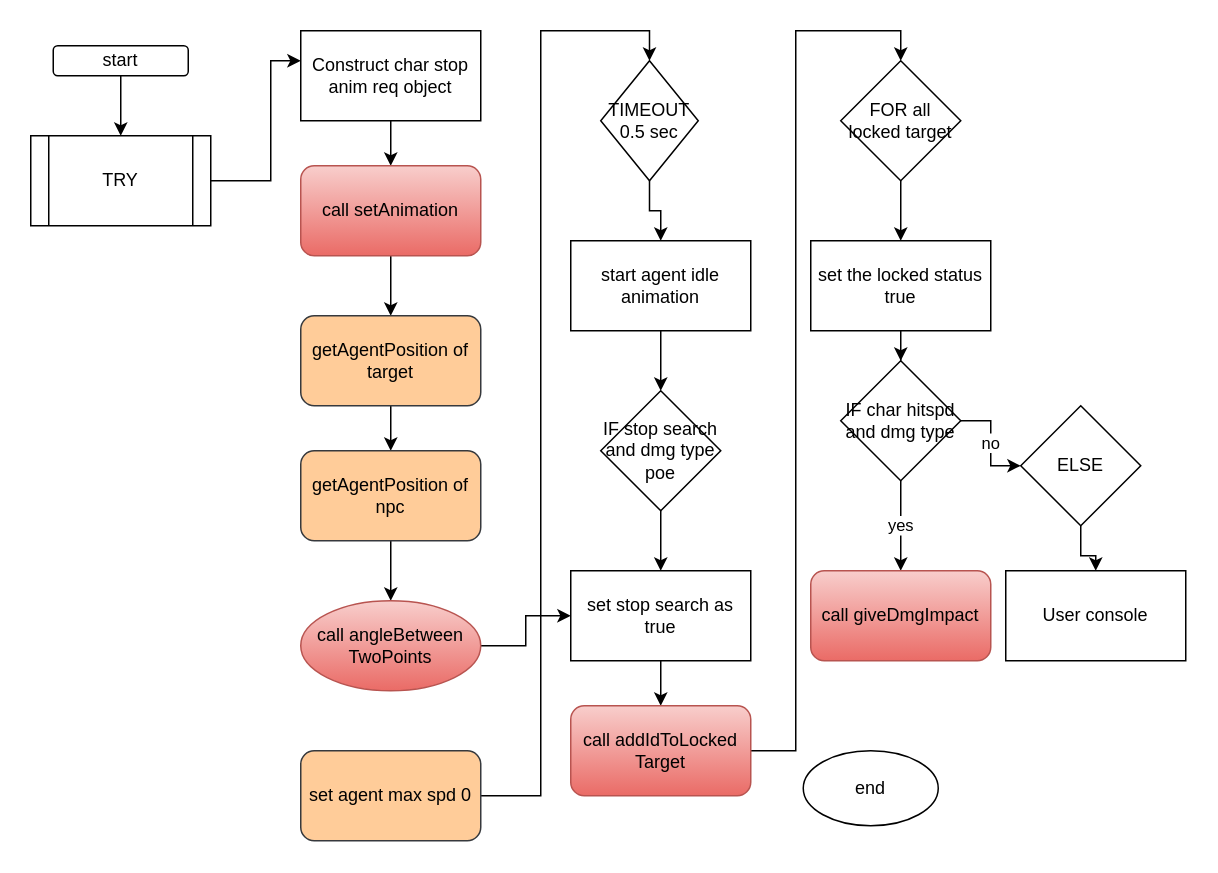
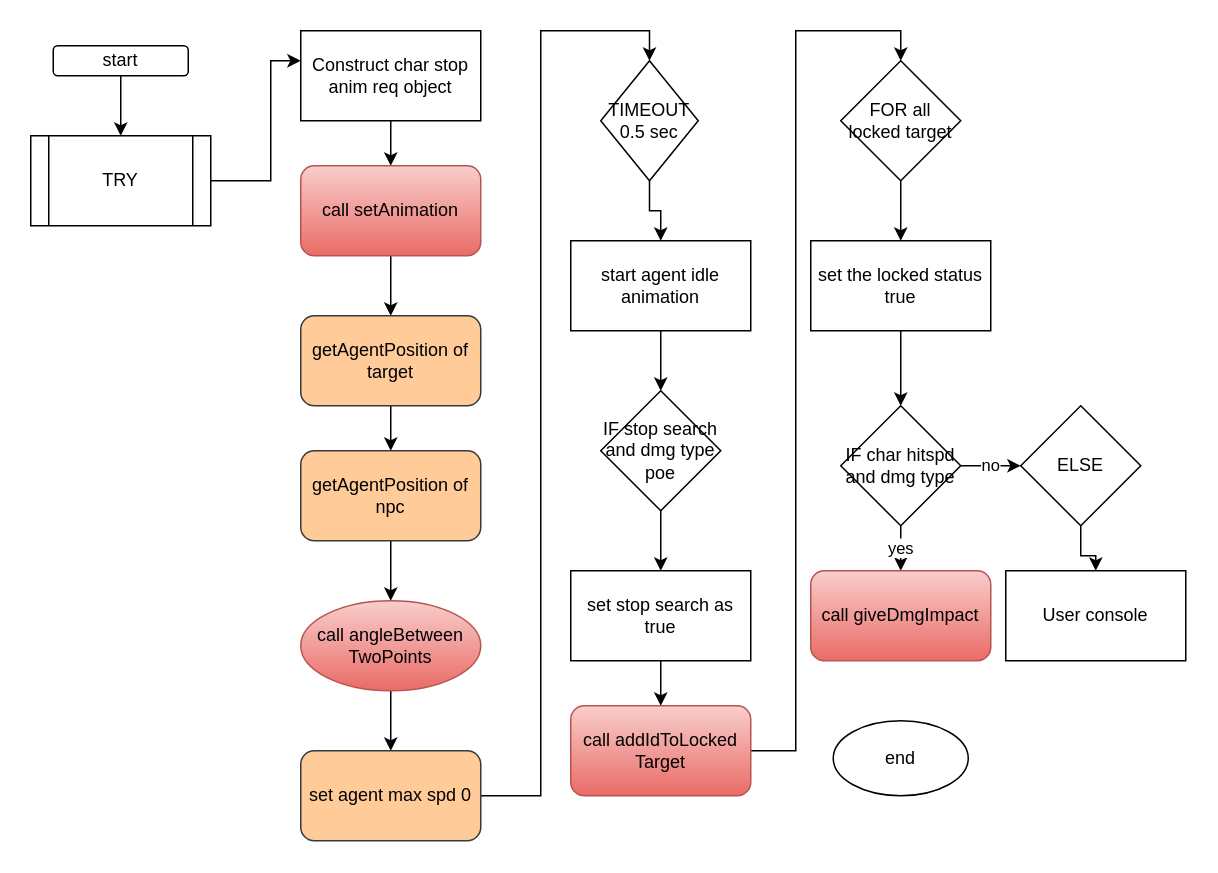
- <mxCell id="34" value="IF char hitspd and dmg type" style="rhombus;whiteSpace=wrap;html=1;" vertex="1" parent="1"><mxGeometry x="560" y="240" width="80" height="80" as="geometry" /></mxCell>
+ <mxCell id="34" value="IF char hitspd and dmg type" style="rhombus;whiteSpace=wrap;html=1;" vertex="1" parent="1"><mxGeometry x="560" y="270" width="80" height="80" as="geometry" /></mxCell>
- <mxCell id="14" value="" style="edgeStyle=orthogonalEdgeStyle;rounded=0;orthogonalLoop=1;jettySize=auto;html=1;" edge="1" parent="1" source="15" target="25"><mxGeometry relative="1" as="geometry" /></mxCell>
+ <mxCell id="14" value="" style="edgeStyle=orthogonalEdgeStyle;rounded=0;orthogonalLoop=1;jettySize=auto;html=1;" edge="1" parent="1" source="15" target="17"><mxGeometry relative="1" as="geometry" /></mxCell>
- <mxCell id="39" value="end" style="ellipse;whiteSpace=wrap;html=1;" vertex="1" parent="1"><mxGeometry x="535" y="500" width="90" height="50" as="geometry" /></mxCell>
+ <mxCell id="39" value="end" style="ellipse;whiteSpace=wrap;html=1;" vertex="1" parent="1"><mxGeometry x="555" y="480" width="90" height="50" as="geometry" /></mxCell>
